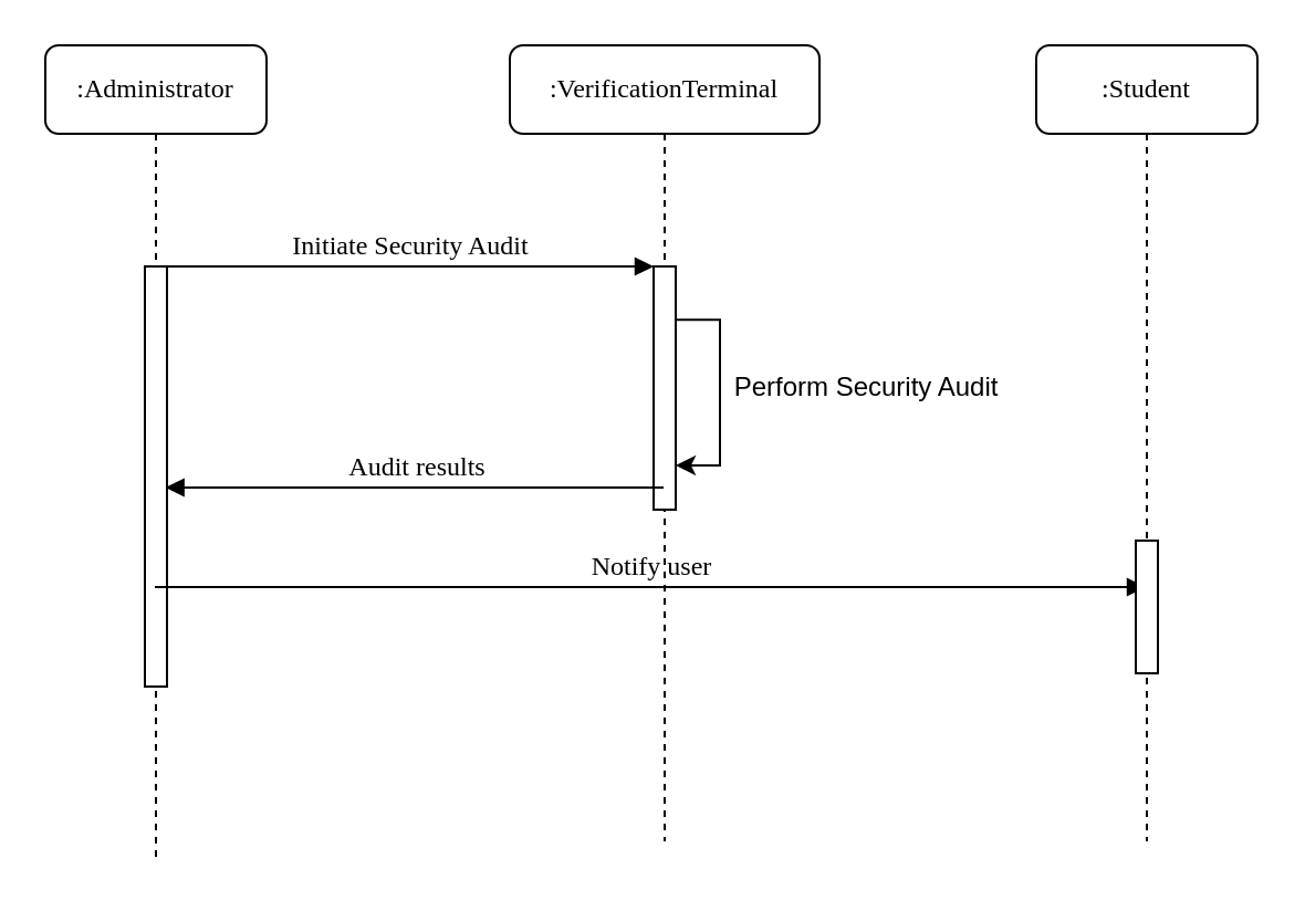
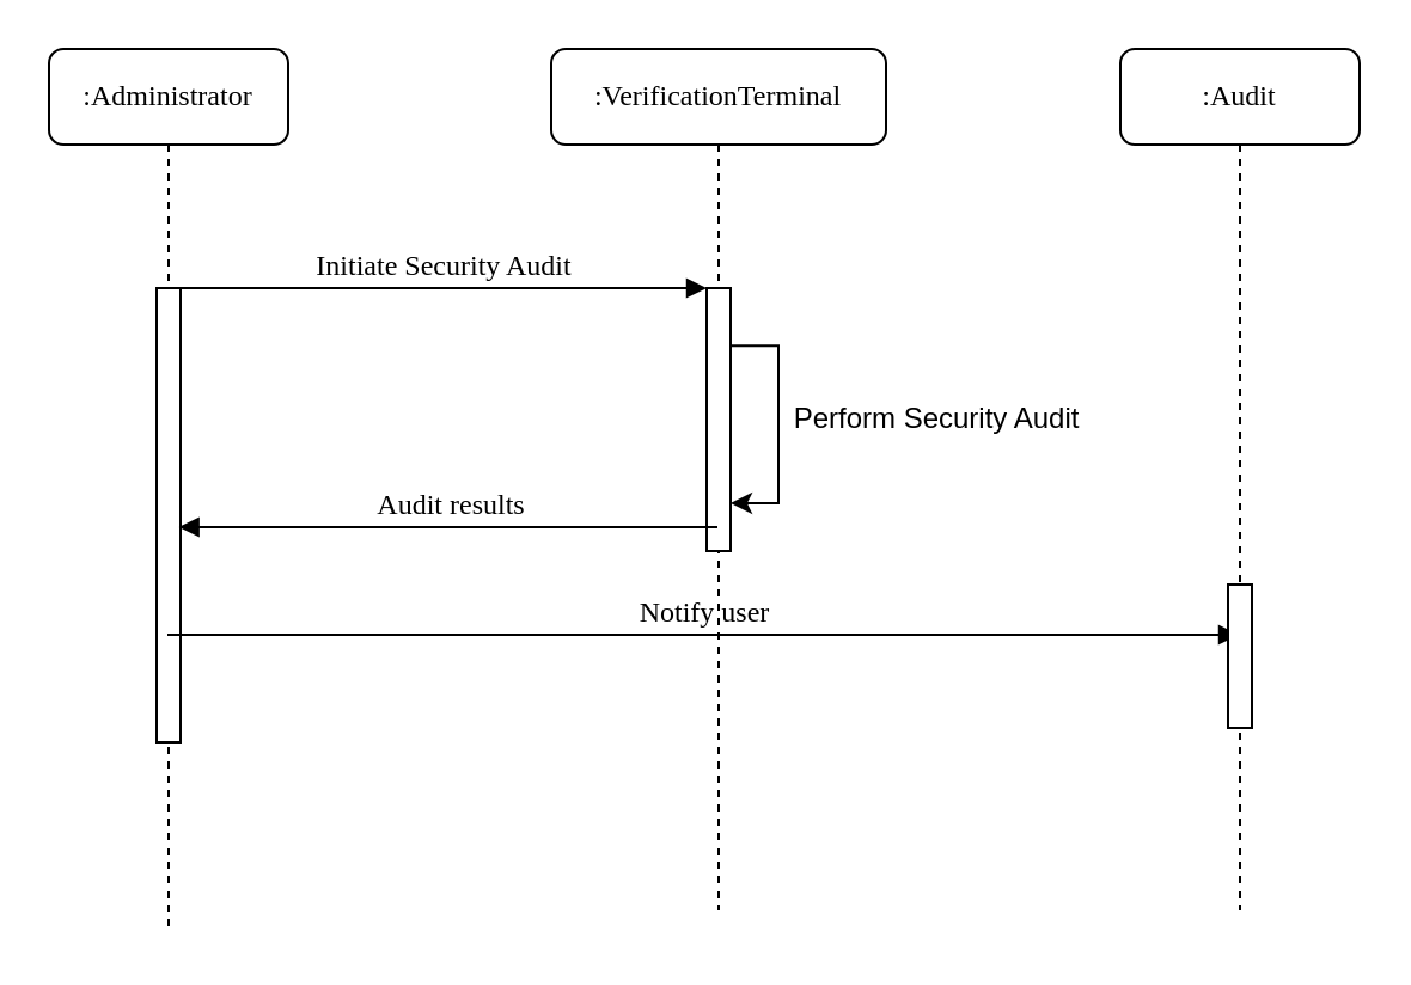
- <mxCell id="11" value=":Student" style="shape=umlLifeline;perimeter=lifelinePerimeter;whiteSpace=wrap;html=1;container=1;collapsible=0;recursiveResize=0;outlineConnect=0;rounded=1;shadow=0;comic=0;labelBackgroundColor=none;strokeWidth=1;fontFamily=Verdana;fontSize=12;align=center;" parent="1" vertex="1"><mxGeometry x="468" y="20" width="100" height="360" as="geometry" /></mxCell>
+ <mxCell id="11" value=":Audit" style="shape=umlLifeline;perimeter=lifelinePerimeter;whiteSpace=wrap;html=1;container=1;collapsible=0;recursiveResize=0;outlineConnect=0;rounded=1;shadow=0;comic=0;labelBackgroundColor=none;strokeWidth=1;fontFamily=Verdana;fontSize=12;align=center;" parent="1" vertex="1"><mxGeometry x="468" y="20" width="100" height="360" as="geometry" /></mxCell>
